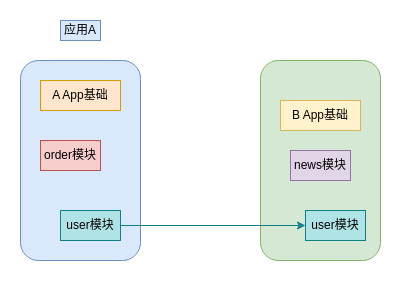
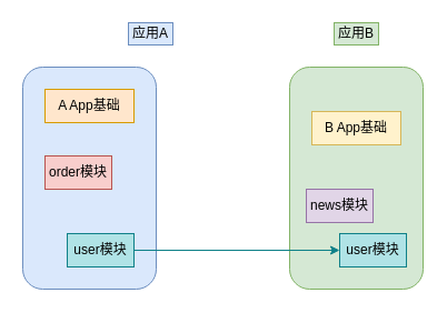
- <mxCell id="4" value="应用A" style="text;html=1;strokeColor=#6c8ebf;fillColor=#dae8fc;align=center;verticalAlign=middle;whiteSpace=wrap;rounded=0;" vertex="1" parent="1"><mxGeometry x="60" y="20" width="40" height="20" as="geometry" /></mxCell>
+ <mxCell id="4" value="应用A" style="text;html=1;strokeColor=#6c8ebf;fillColor=#dae8fc;align=center;verticalAlign=middle;whiteSpace=wrap;rounded=0;" vertex="1" parent="1"><mxGeometry x="115" y="20" width="40" height="20" as="geometry" /></mxCell>
+ <mxCell id="5" value="应用B" style="text;html=1;strokeColor=#82b366;fillColor=#d5e8d4;align=center;verticalAlign=middle;whiteSpace=wrap;rounded=0;" vertex="1" parent="1"><mxGeometry x="300" y="20" width="40" height="20" as="geometry" /></mxCell>
- <mxCell id="11" value="news模块" style="rounded=0;whiteSpace=wrap;html=1;fillColor=#e1d5e7;strokeColor=#9673a6;" vertex="1" parent="1"><mxGeometry x="290" y="150" width="60" height="30" as="geometry" /></mxCell>
+ <mxCell id="11" value="news模块" style="rounded=0;whiteSpace=wrap;html=1;fillColor=#e1d5e7;strokeColor=#9673a6;" vertex="1" parent="1"><mxGeometry x="275" y="170" width="60" height="30" as="geometry" /></mxCell>
